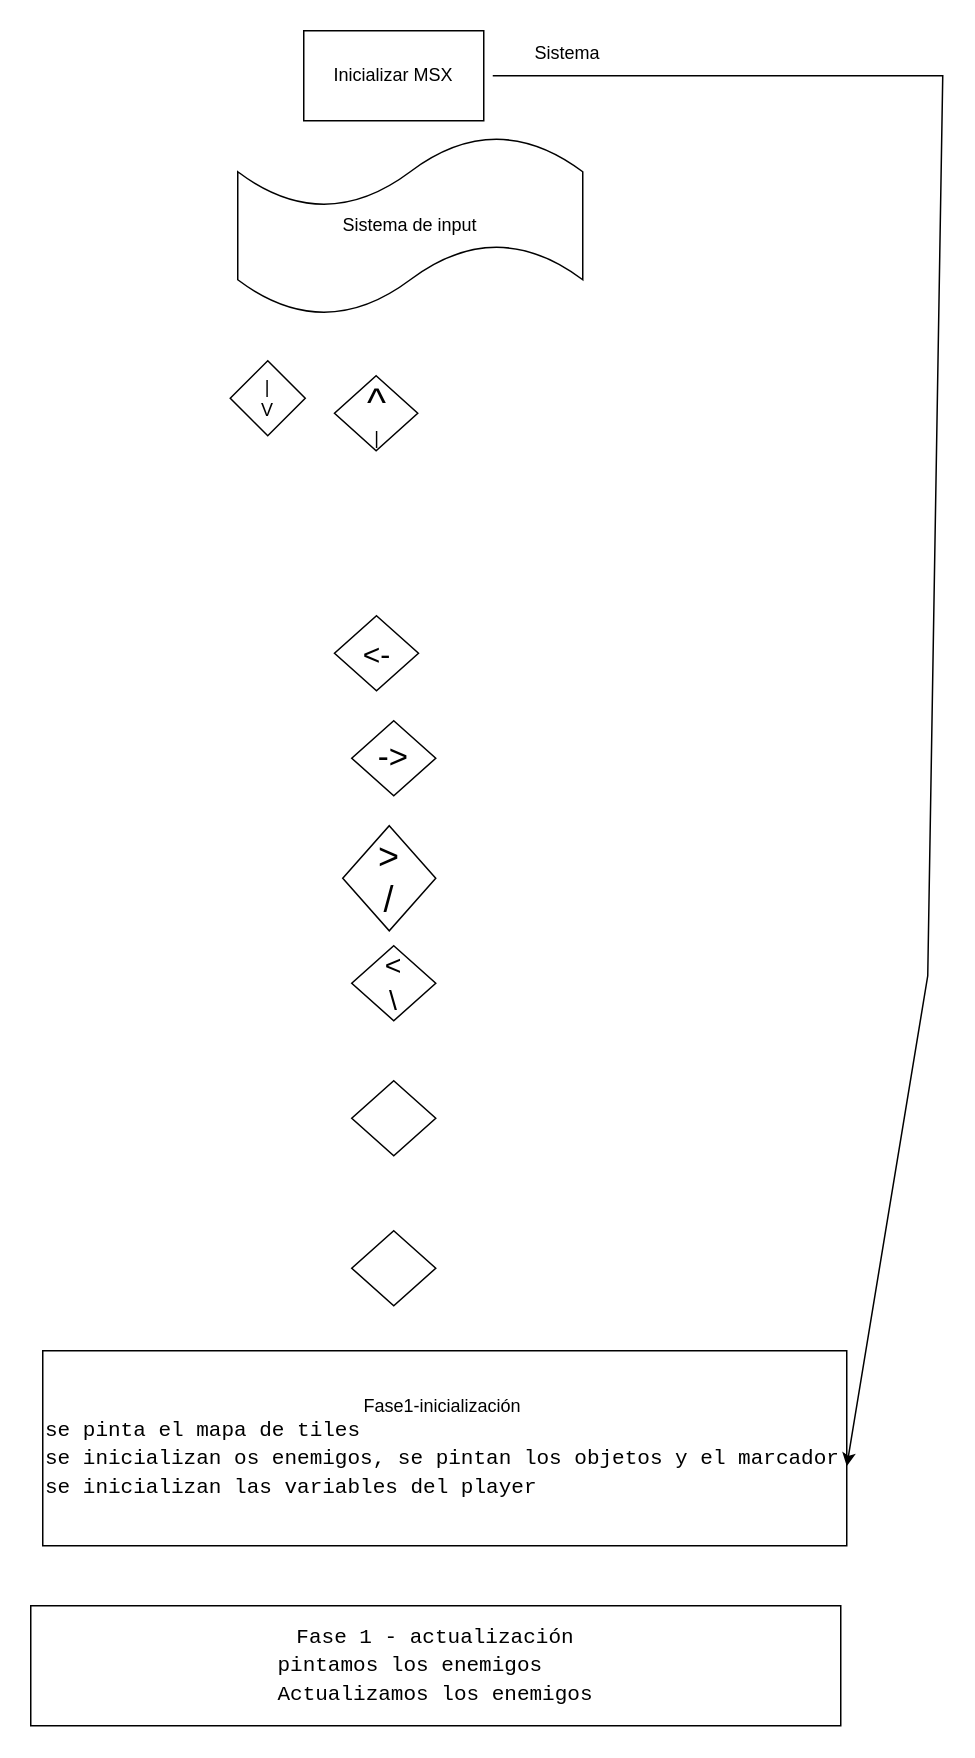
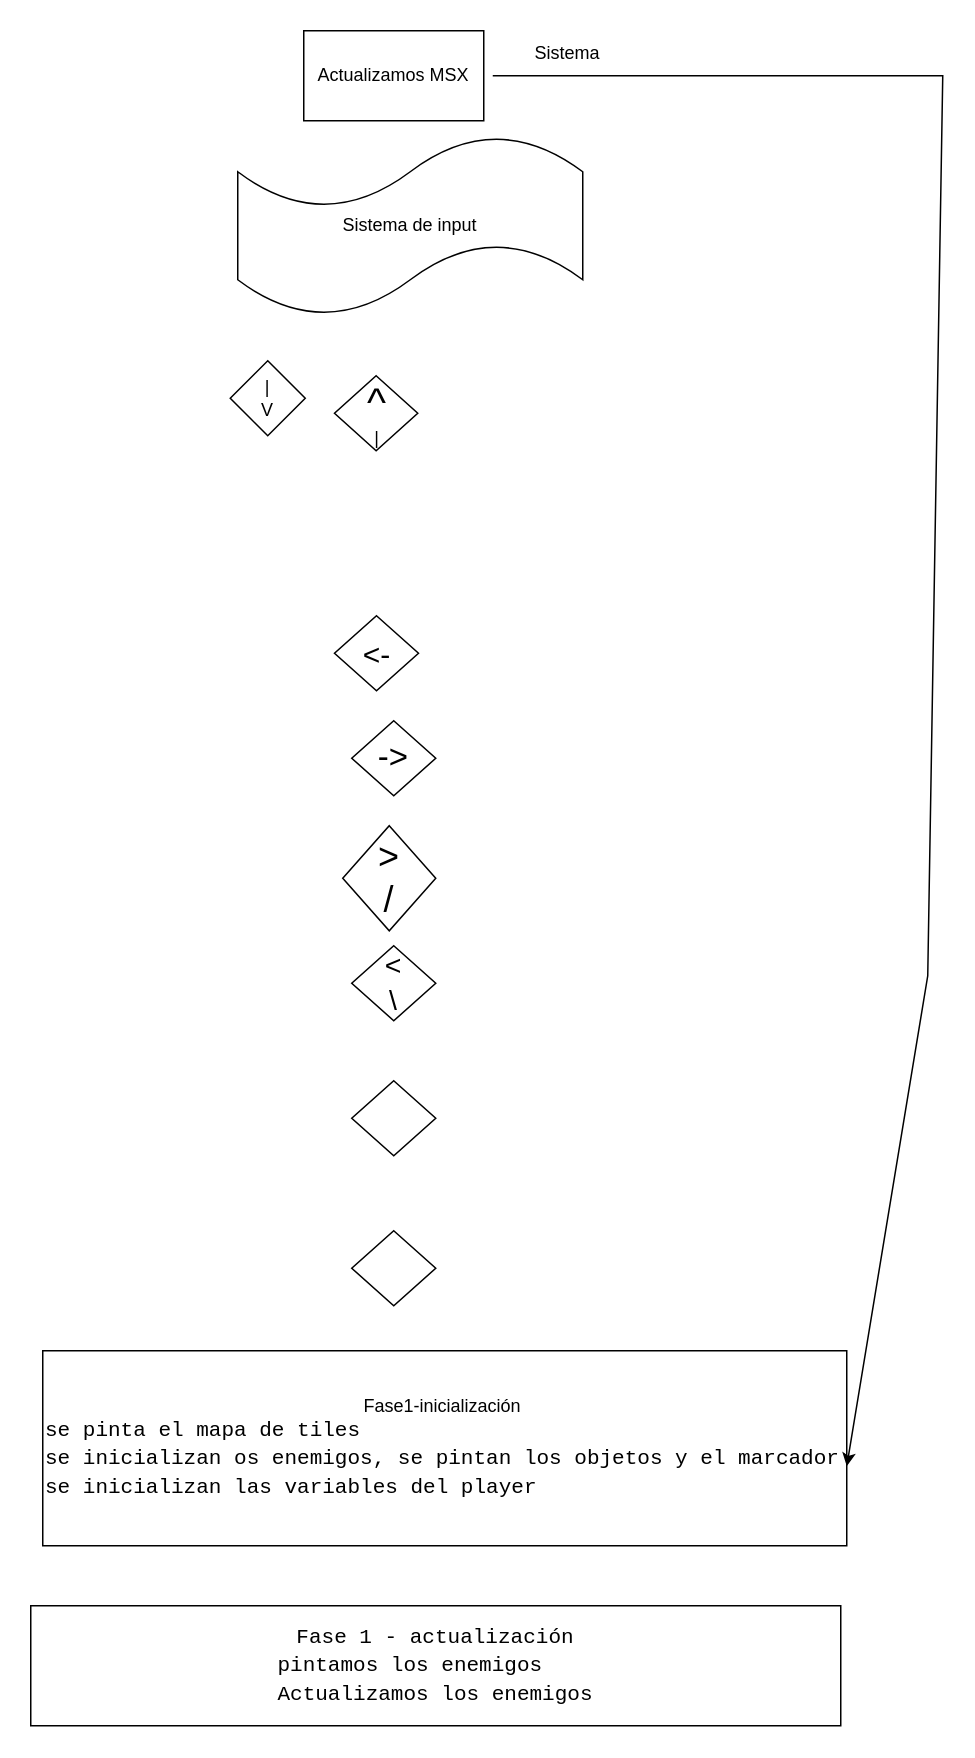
- <mxCell id="2" value="Inicializar MSX&lt;br&gt;" style="rounded=0;whiteSpace=wrap;html=1;" vertex="1" parent="1"><mxGeometry x="202" y="20" width="120" height="60" as="geometry" /></mxCell>
+ <mxCell id="2" value="Actualizamos MSX&lt;br&gt;" style="rounded=0;whiteSpace=wrap;html=1;" vertex="1" parent="1"><mxGeometry x="202" y="20" width="120" height="60" as="geometry" /></mxCell>
